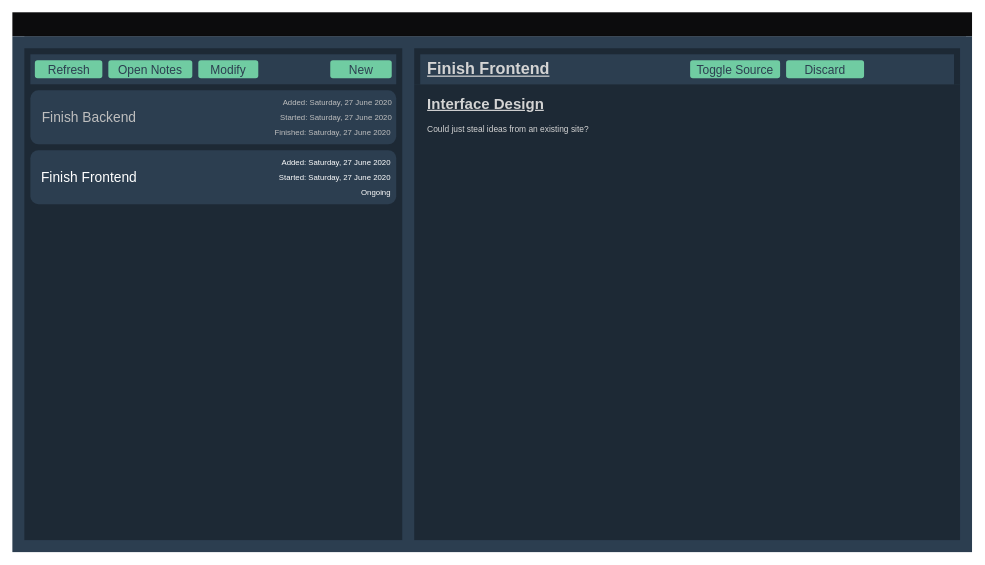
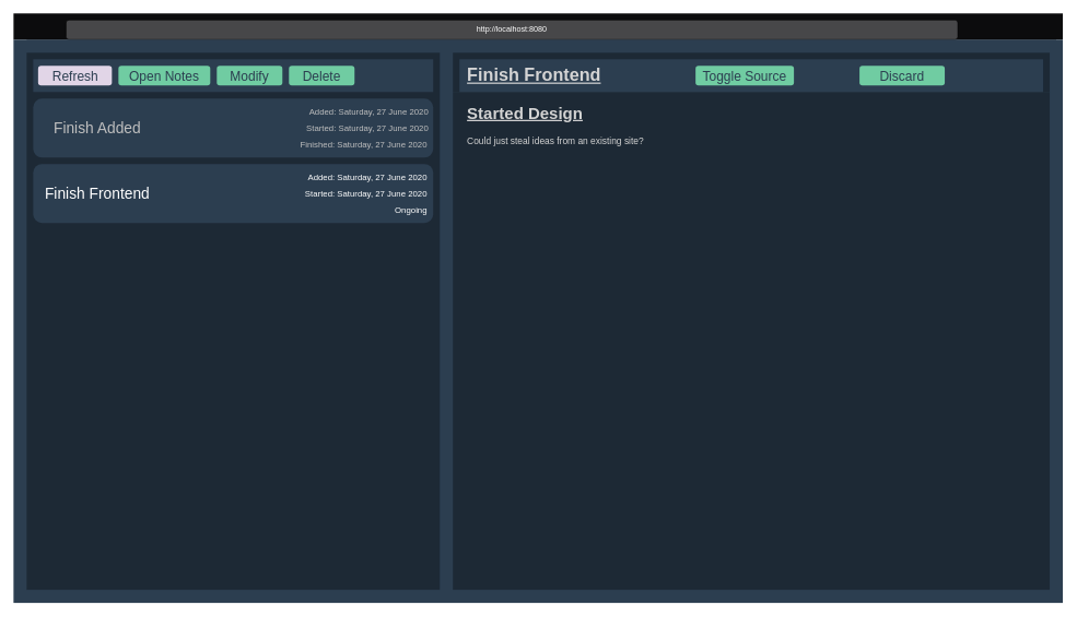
+ <mxCell id="4" value="http://localhost:8080" style="rounded=1;whiteSpace=wrap;html=1;fillColor=#474749;fontColor=#FFFFFF;" parent="1" vertex="1"><mxGeometry x="100" y="30" width="1360" height="30" as="geometry" /></mxCell>
- <mxCell id="21" value="Refresh" style="rounded=1;whiteSpace=wrap;html=1;strokeColor=none;fillColor=#70cca2;fontSize=20;fontColor=#2C3E50;" vertex="1" parent="1"><mxGeometry x="57.5" y="100" width="112.5" height="30" as="geometry" /></mxCell>
+ <mxCell id="21" value="Refresh" style="rounded=1;whiteSpace=wrap;html=1;strokeColor=none;fillColor=#e1d5e7;fontSize=20;fontColor=#2C3E50;" vertex="1" parent="1"><mxGeometry x="57.5" y="100" width="112.5" height="30" as="geometry" /></mxCell>
+ <mxCell id="19" value="Delete" style="rounded=1;whiteSpace=wrap;html=1;strokeColor=none;fillColor=#70cca2;fontSize=20;fontColor=#2C3E50;" vertex="1" parent="1"><mxGeometry x="440" y="100" width="100" height="30" as="geometry" /></mxCell>
- <mxCell id="18" value="New" style="rounded=1;whiteSpace=wrap;html=1;strokeColor=none;fillColor=#70cca2;fontSize=20;fontColor=#2C3E50;" vertex="1" parent="1"><mxGeometry x="550" y="100" width="102.5" height="30" as="geometry" /></mxCell>
- <mxCell id="16" value="Toggle Source" style="rounded=1;whiteSpace=wrap;html=1;strokeColor=none;fillColor=#70cca2;fontSize=20;fontColor=#2C3E50;" vertex="1" parent="1"><mxGeometry x="1150" y="100" width="150" height="30" as="geometry" /></mxCell>
+ <mxCell id="16" value="Toggle Source" style="rounded=1;whiteSpace=wrap;html=1;strokeColor=none;fillColor=#70cca2;fontSize=20;fontColor=#2C3E50;" vertex="1" parent="1"><mxGeometry x="1060" y="100" width="150" height="30" as="geometry" /></mxCell>
- <mxCell id="6" value="Interface Design" style="rounded=0;whiteSpace=wrap;html=1;fillColor=#1D2935;fontColor=#D4D4D4;align=left;verticalAlign=top;fontSize=25;fontStyle=5;spacingLeft=20;spacingTop=10;strokeColor=none;" parent="1" vertex="1"><mxGeometry x="690" y="140" width="910" height="760" as="geometry" /></mxCell>
+ <mxCell id="6" value="Started Design" style="rounded=0;whiteSpace=wrap;html=1;fillColor=#1D2935;fontColor=#D4D4D4;align=left;verticalAlign=top;fontSize=25;fontStyle=5;spacingLeft=20;spacingTop=10;strokeColor=none;" parent="1" vertex="1"><mxGeometry x="690" y="140" width="910" height="760" as="geometry" /></mxCell>
- <mxCell id="10" value="Finish Backend" style="text;html=1;strokeColor=none;fillColor=none;align=center;verticalAlign=middle;whiteSpace=wrap;rounded=0;fontSize=23;fontColor=#BFBFBF;" vertex="1" parent="1"><mxGeometry x="57.5" y="185" width="180" height="20" as="geometry" /></mxCell>
+ <mxCell id="10" value="Finish Added" style="text;html=1;strokeColor=none;fillColor=none;align=center;verticalAlign=middle;whiteSpace=wrap;rounded=0;fontSize=23;fontColor=#BFBFBF;" vertex="1" parent="1"><mxGeometry x="57.5" y="185" width="180" height="20" as="geometry" /></mxCell>
